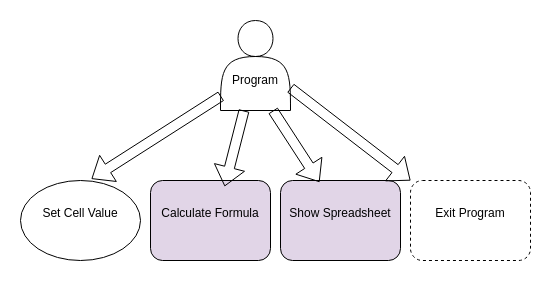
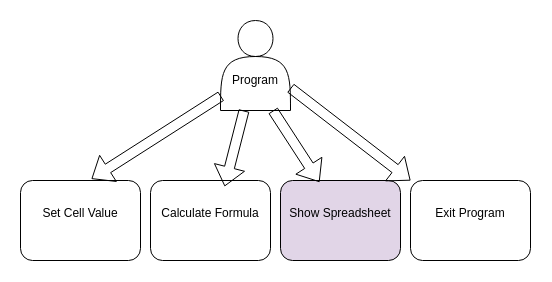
- <mxCell id="3" value="&#10;Set Cell Value&#10;&#10;" style="ellipse;whiteSpace=wrap;html=1;" vertex="1" parent="1"><mxGeometry x="20" y="180" width="120" height="80" as="geometry" /></mxCell>
+ <mxCell id="3" value="&#10;Set Cell Value&#10;&#10;" style="rounded=1;whiteSpace=wrap;html=1;" vertex="1" parent="1"><mxGeometry x="20" y="180" width="120" height="80" as="geometry" /></mxCell>
- <mxCell id="4" value="&#10;Calculate Formula&#10;&#10;" style="rounded=1;whiteSpace=wrap;html=1;fillColor=#e1d5e7;" vertex="1" parent="1"><mxGeometry x="150" y="180" width="120" height="80" as="geometry" /></mxCell>
+ <mxCell id="4" value="&#10;Calculate Formula&#10;&#10;" style="rounded=1;whiteSpace=wrap;html=1;" vertex="1" parent="1"><mxGeometry x="150" y="180" width="120" height="80" as="geometry" /></mxCell>
- <mxCell id="6" value="&#10;Exit Program&#10;&#10;" style="rounded=1;whiteSpace=wrap;html=1;dashed=1;" vertex="1" parent="1"><mxGeometry x="410" y="180" width="120" height="80" as="geometry" /></mxCell>
+ <mxCell id="6" value="&#10;Exit Program&#10;&#10;" style="rounded=1;whiteSpace=wrap;html=1;" vertex="1" parent="1"><mxGeometry x="410" y="180" width="120" height="80" as="geometry" /></mxCell>
